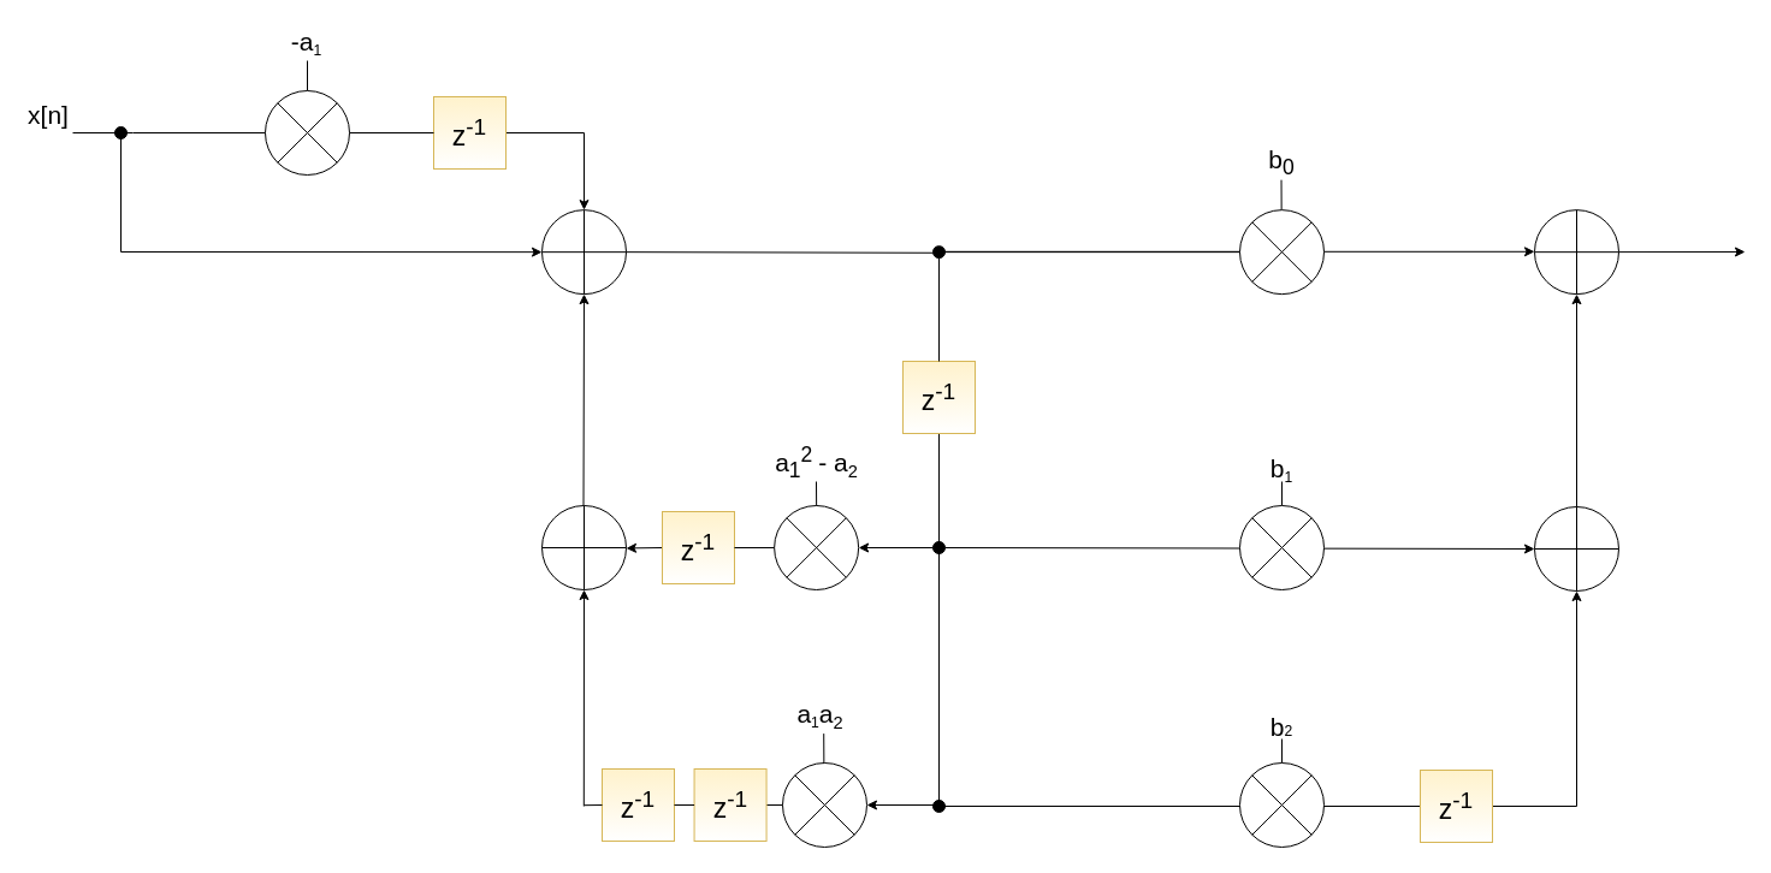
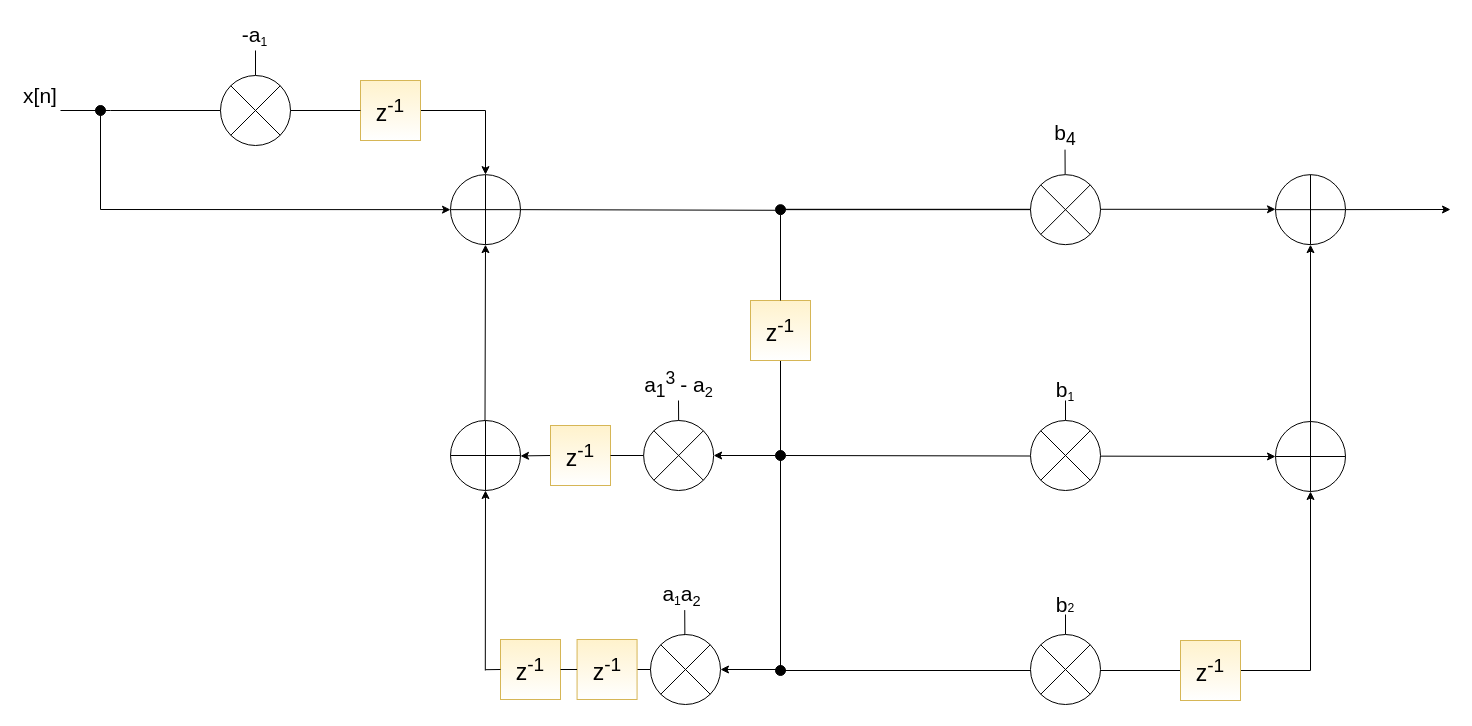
- <mxCell id="28" value="&lt;font&gt;&lt;sub&gt;&lt;span style=&quot;font-size: 21px&quot;&gt;b&lt;sub&gt;0&lt;/sub&gt;&lt;/span&gt;&lt;/sub&gt;&lt;/font&gt;" style="text;html=1;strokeColor=none;fillColor=none;align=center;verticalAlign=middle;whiteSpace=wrap;rounded=0;" parent="1" vertex="1"><mxGeometry x="1045" y="120" width="40" height="30" as="geometry" /></mxCell>
+ <mxCell id="28" value="&lt;font&gt;&lt;sub&gt;&lt;span style=&quot;font-size: 21px&quot;&gt;b&lt;sub&gt;4&lt;/sub&gt;&lt;/span&gt;&lt;/sub&gt;&lt;/font&gt;" style="text;html=1;strokeColor=none;fillColor=none;align=center;verticalAlign=middle;whiteSpace=wrap;rounded=0;" parent="1" vertex="1"><mxGeometry x="1045" y="120" width="40" height="30" as="geometry" /></mxCell>
- <mxCell id="7" value="&lt;font style=&quot;font-size: 21px&quot;&gt;a&lt;sub&gt;1&lt;/sub&gt;&lt;sup&gt;2 &lt;/sup&gt;-&amp;nbsp;&lt;/font&gt;&lt;span style=&quot;font-size: 21px&quot;&gt;a&lt;/span&gt;&lt;span style=&quot;font-size: 17.5px&quot;&gt;&lt;sub&gt;2&lt;/sub&gt;&lt;/span&gt;" style="text;html=1;strokeColor=none;fillColor=none;align=center;verticalAlign=middle;whiteSpace=wrap;rounded=0;" parent="1" vertex="1"><mxGeometry x="636.57" y="370" width="83.13" height="30" as="geometry" /></mxCell>
+ <mxCell id="7" value="&lt;font style=&quot;font-size: 21px&quot;&gt;a&lt;sub&gt;1&lt;/sub&gt;&lt;sup&gt;3 &lt;/sup&gt;-&amp;nbsp;&lt;/font&gt;&lt;span style=&quot;font-size: 21px&quot;&gt;a&lt;/span&gt;&lt;span style=&quot;font-size: 17.5px&quot;&gt;&lt;sub&gt;2&lt;/sub&gt;&lt;/span&gt;" style="text;html=1;strokeColor=none;fillColor=none;align=center;verticalAlign=middle;whiteSpace=wrap;rounded=0;" parent="1" vertex="1"><mxGeometry x="636.57" y="370" width="83.13" height="30" as="geometry" /></mxCell>
